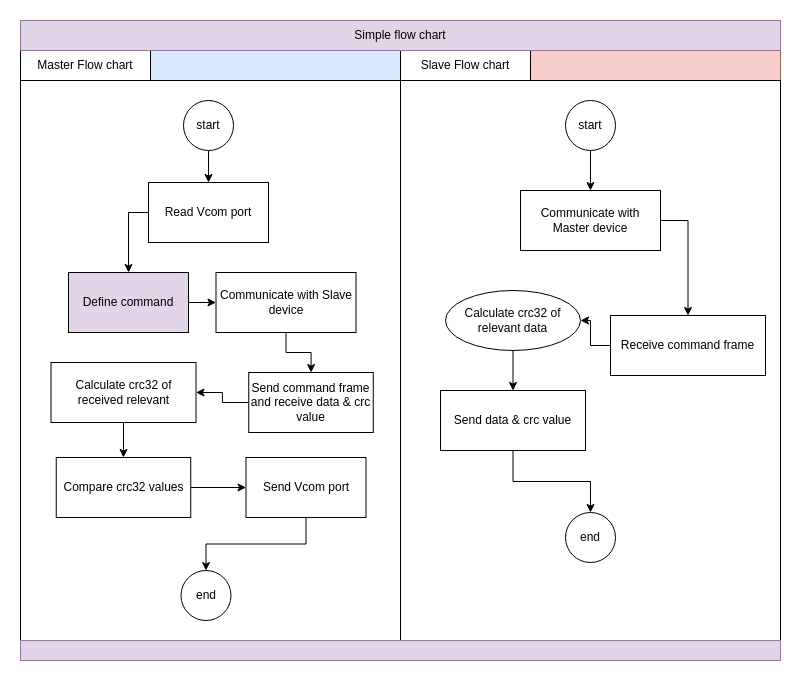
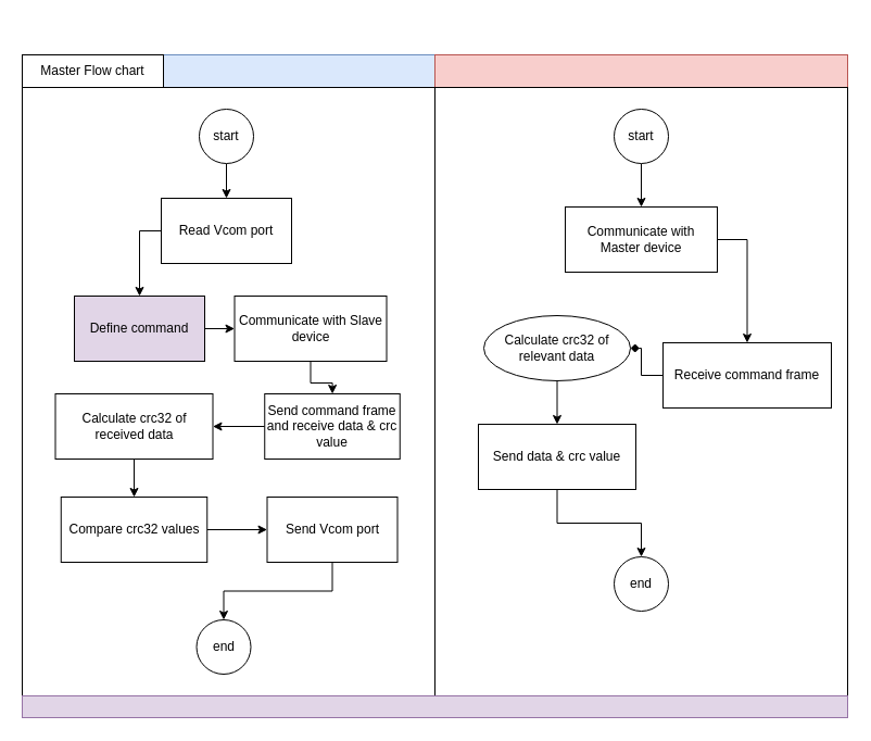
- <mxCell id="23" value="Simple flow chart" style="whiteSpace=wrap;html=1;fillColor=#e1d5e7;strokeColor=#9673a6;" vertex="1" parent="1"><mxGeometry x="20" y="20" width="760" height="30" as="geometry" /></mxCell>
- <mxCell id="5" value="Slave Flow chart" style="whiteSpace=wrap;html=1;" vertex="1" parent="1"><mxGeometry x="400" y="50" width="130" height="30" as="geometry" /></mxCell>
- <mxCell id="31" value="" style="edgeStyle=orthogonalEdgeStyle;rounded=0;orthogonalLoop=1;jettySize=auto;html=1;" edge="1" parent="1" source="32" target="34"><mxGeometry relative="1" as="geometry" /></mxCell>
+ <mxCell id="31" value="" style="edgeStyle=orthogonalEdgeStyle;rounded=0;orthogonalLoop=1;jettySize=auto;html=1;endArrow=diamond;" edge="1" parent="1" source="32" target="34"><mxGeometry relative="1" as="geometry" /></mxCell>
- <mxCell id="19" value="Calculate crc32 of received relevant" style="whiteSpace=wrap;html=1;" vertex="1" parent="1"><mxGeometry x="50.5" y="362" width="145" height="60" as="geometry" /></mxCell>
+ <mxCell id="19" value="Calculate crc32 of received data" style="whiteSpace=wrap;html=1;" vertex="1" parent="1"><mxGeometry x="50.5" y="362" width="145" height="60" as="geometry" /></mxCell>
- <mxCell id="17" value="Send command frame and receive data &amp;amp; crc value" style="whiteSpace=wrap;html=1;" vertex="1" parent="1"><mxGeometry x="248.25" y="372" width="124.5" height="60" as="geometry" /></mxCell>
+ <mxCell id="17" value="Send command frame and receive data &amp;amp; crc value" style="whiteSpace=wrap;html=1;" vertex="1" parent="1"><mxGeometry x="243.25" y="362" width="124.5" height="60" as="geometry" /></mxCell>
